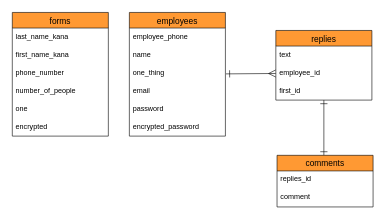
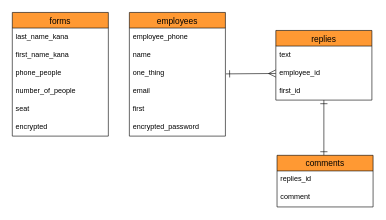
- <mxCell id="14" value="phone_number" style="text;strokeColor=none;fillColor=none;spacingLeft=4;spacingRight=4;overflow=hidden;rotatable=0;points=[[0,0.5],[1,0.5]];portConstraint=eastwest;fontSize=12;rounded=0;fontColor=#000000;" parent="11" vertex="1"><mxGeometry y="86" width="160" height="30" as="geometry" /></mxCell>
+ <mxCell id="14" value="phone_people" style="text;strokeColor=none;fillColor=none;spacingLeft=4;spacingRight=4;overflow=hidden;rotatable=0;points=[[0,0.5],[1,0.5]];portConstraint=eastwest;fontSize=12;rounded=0;fontColor=#000000;" parent="11" vertex="1"><mxGeometry y="86" width="160" height="30" as="geometry" /></mxCell>
- <mxCell id="16" value="one" style="text;strokeColor=none;fillColor=none;spacingLeft=4;spacingRight=4;overflow=hidden;rotatable=0;points=[[0,0.5],[1,0.5]];portConstraint=eastwest;fontSize=12;rounded=0;fontColor=#000000;" parent="11" vertex="1"><mxGeometry y="146" width="160" height="30" as="geometry" /></mxCell>
+ <mxCell id="16" value="seat" style="text;strokeColor=none;fillColor=none;spacingLeft=4;spacingRight=4;overflow=hidden;rotatable=0;points=[[0,0.5],[1,0.5]];portConstraint=eastwest;fontSize=12;rounded=0;fontColor=#000000;" parent="11" vertex="1"><mxGeometry y="146" width="160" height="30" as="geometry" /></mxCell>
- <mxCell id="23" value="password" style="text;strokeColor=none;fillColor=none;spacingLeft=4;spacingRight=4;overflow=hidden;rotatable=0;points=[[0,0.5],[1,0.5]];portConstraint=eastwest;fontSize=12;rounded=0;fontColor=#000000;" parent="18" vertex="1"><mxGeometry y="146" width="160" height="30" as="geometry" /></mxCell>
+ <mxCell id="23" value="first" style="text;strokeColor=none;fillColor=none;spacingLeft=4;spacingRight=4;overflow=hidden;rotatable=0;points=[[0,0.5],[1,0.5]];portConstraint=eastwest;fontSize=12;rounded=0;fontColor=#000000;" parent="18" vertex="1"><mxGeometry y="146" width="160" height="30" as="geometry" /></mxCell>
